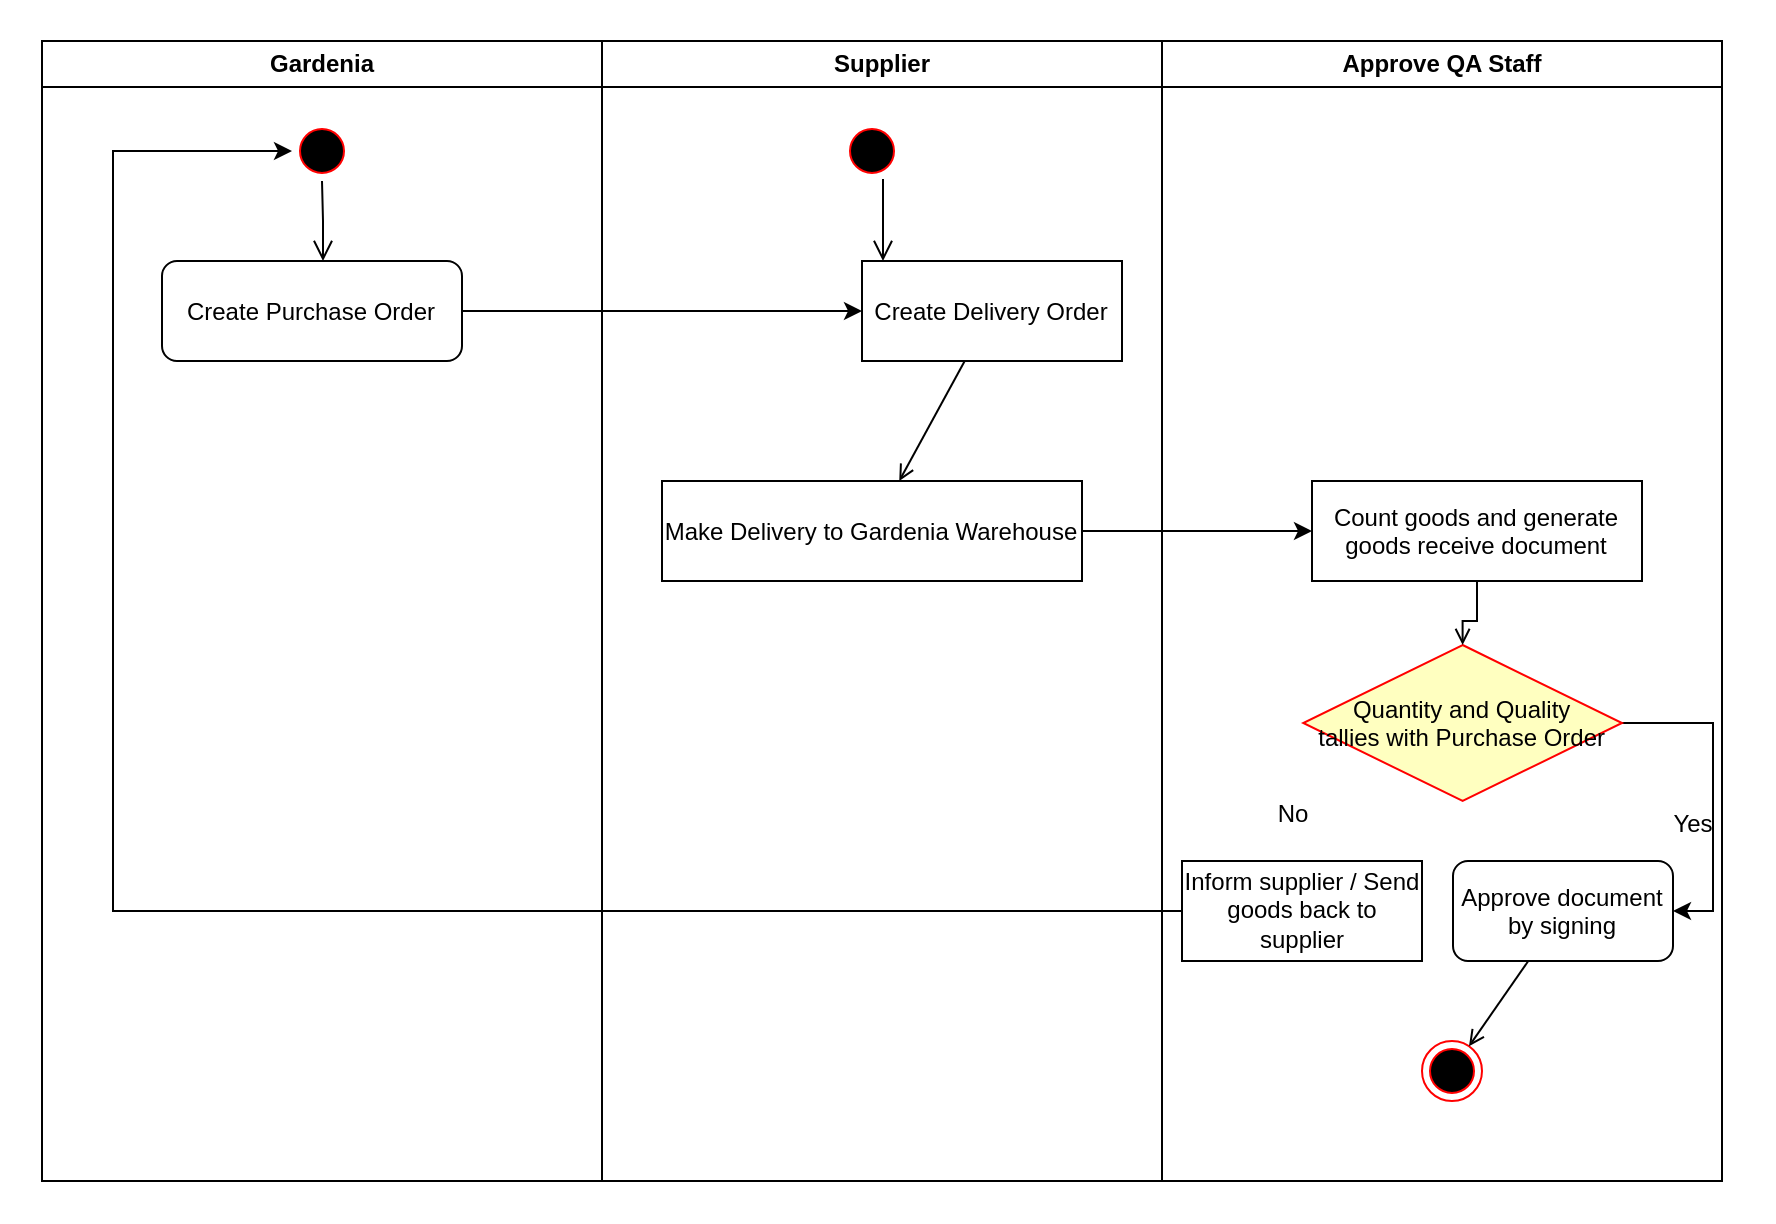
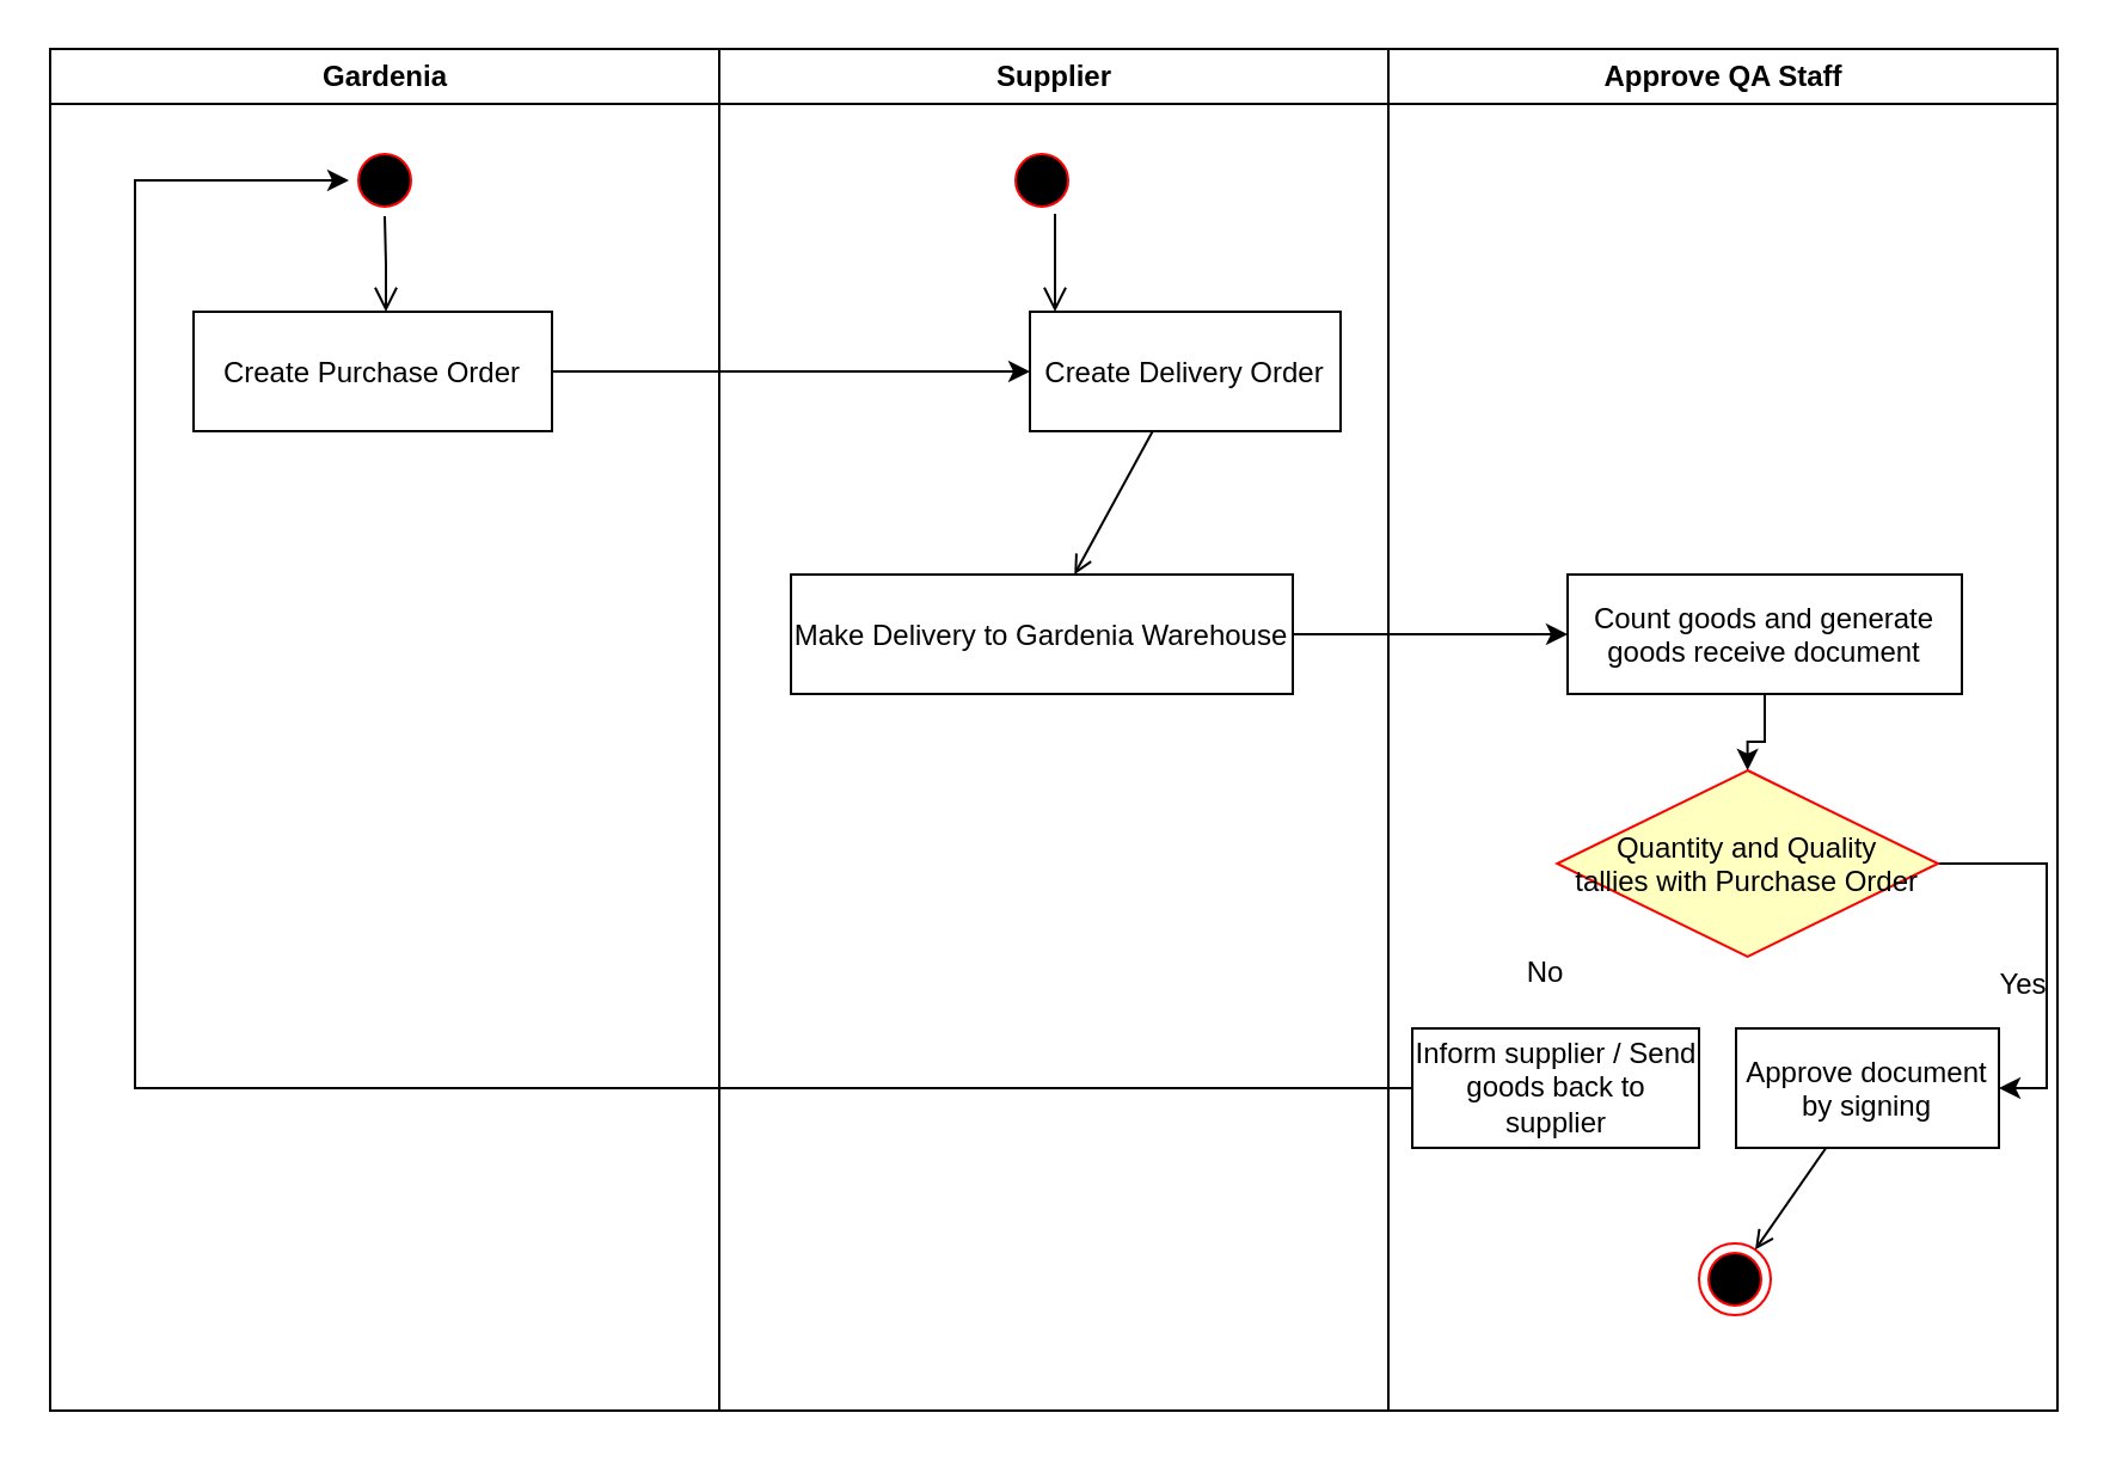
- <mxCell id="5" value="Create Purchase Order" style="rounded=1;" parent="2" vertex="1"><mxGeometry x="60" y="110" width="150" height="50" as="geometry" /></mxCell>
+ <mxCell id="5" value="Create Purchase Order" style="" parent="2" vertex="1"><mxGeometry x="60" y="110" width="150" height="50" as="geometry" /></mxCell>
- <mxCell id="19" style="edgeStyle=orthogonalEdgeStyle;rounded=0;orthogonalLoop=1;jettySize=auto;html=1;entryX=0.5;entryY=0;entryDx=0;entryDy=0;endArrow=open;" edge="1" parent="13" source="20" target="18"><mxGeometry relative="1" as="geometry" /></mxCell>
+ <mxCell id="19" style="edgeStyle=orthogonalEdgeStyle;rounded=0;orthogonalLoop=1;jettySize=auto;html=1;entryX=0.5;entryY=0;entryDx=0;entryDy=0;" edge="1" parent="13" source="20" target="18"><mxGeometry relative="1" as="geometry" /></mxCell>
- <mxCell id="14" value="Approve document&#10;by signing" style="rounded=1;" parent="13" vertex="1"><mxGeometry x="145.5" y="410" width="110" height="50" as="geometry" /></mxCell>
+ <mxCell id="14" value="Approve document&#10;by signing" style="" parent="13" vertex="1"><mxGeometry x="145.5" y="410" width="110" height="50" as="geometry" /></mxCell>
